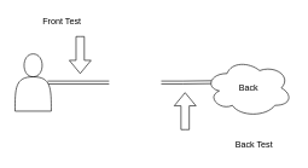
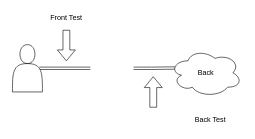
- <mxCell id="9" value="Front Test" style="text;html=1;strokeColor=none;fillColor=none;align=center;verticalAlign=middle;whiteSpace=wrap;rounded=0;" vertex="1" parent="1"><mxGeometry x="40" y="20" width="90" height="20" as="geometry" /></mxCell>
+ <mxCell id="9" value="Front Test" style="text;html=1;strokeColor=none;fillColor=none;align=center;verticalAlign=middle;whiteSpace=wrap;rounded=0;" vertex="1" parent="1"><mxGeometry x="65" y="20" width="90" height="20" as="geometry" /></mxCell>
